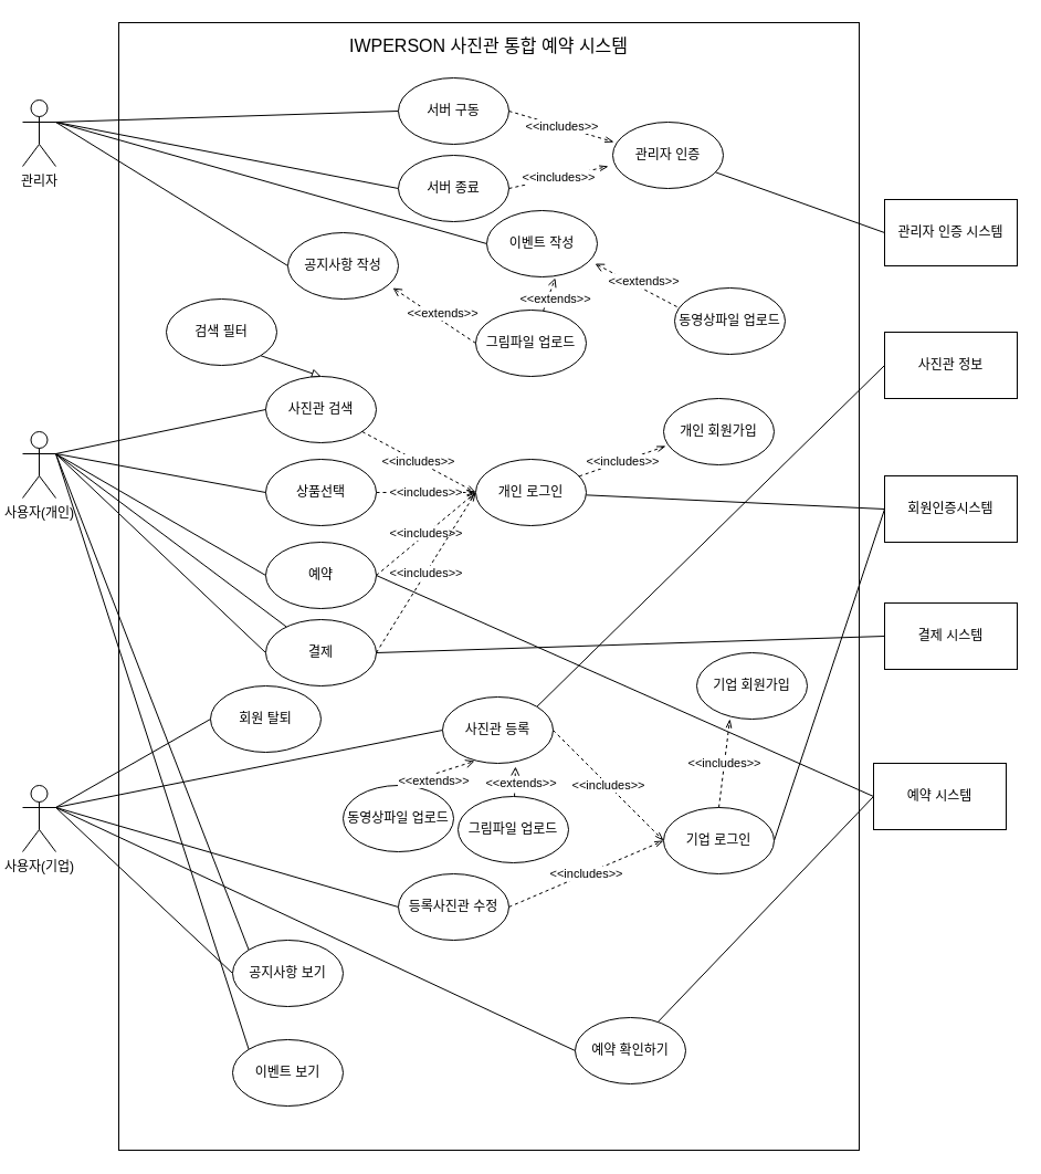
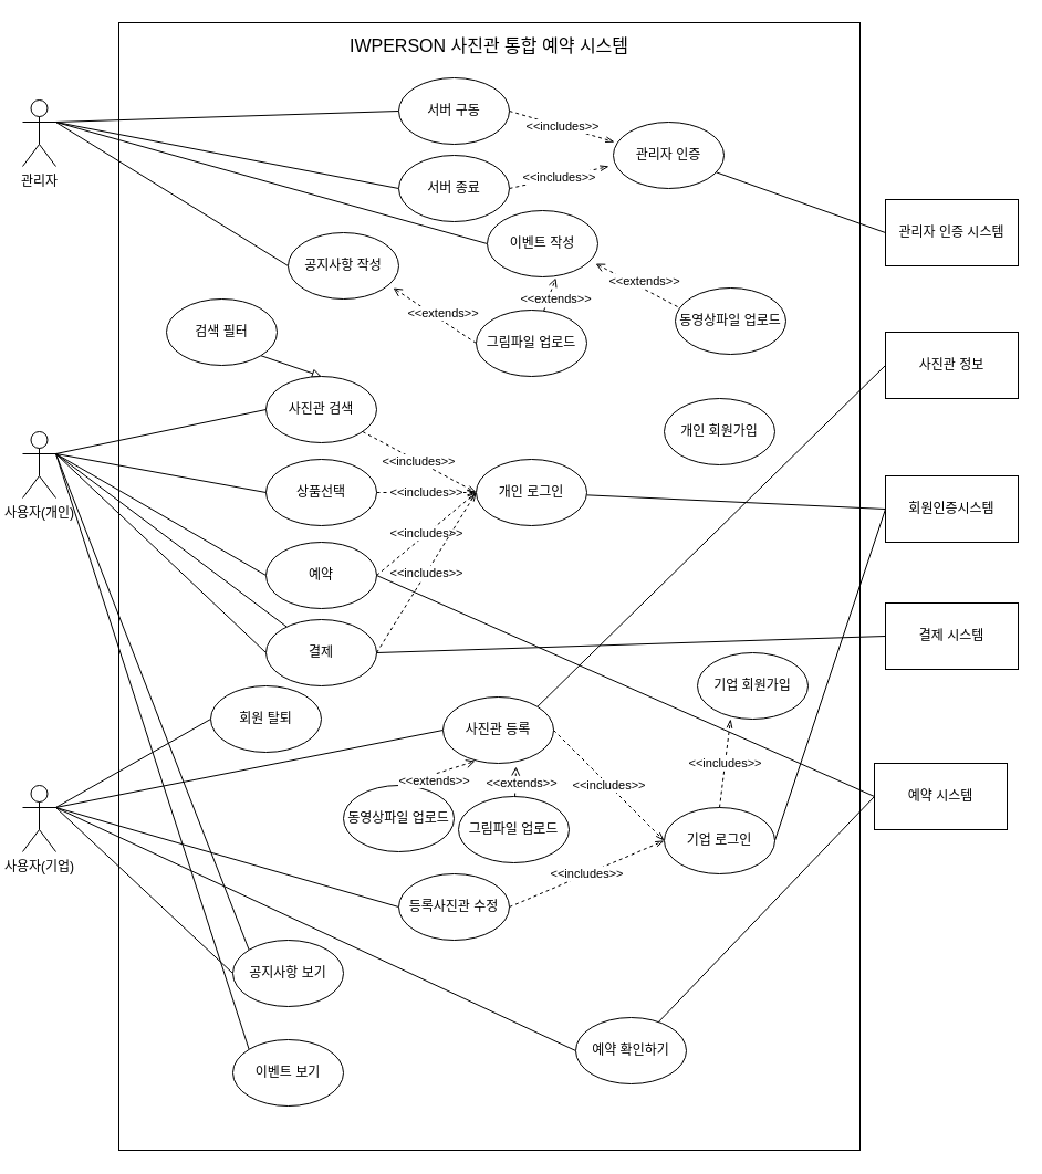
- <mxCell id="43" value="&amp;lt;&amp;lt;includes&amp;gt;&amp;gt;" style="edgeStyle=none;rounded=0;orthogonalLoop=1;jettySize=auto;html=1;entryX=0.02;entryY=0.717;entryDx=0;entryDy=0;dashed=1;startArrow=none;startFill=0;endArrow=openThin;endFill=0;entryPerimeter=0;" edge="1" parent="1" source="45" target="48"><mxGeometry relative="1" as="geometry" /></mxCell>
